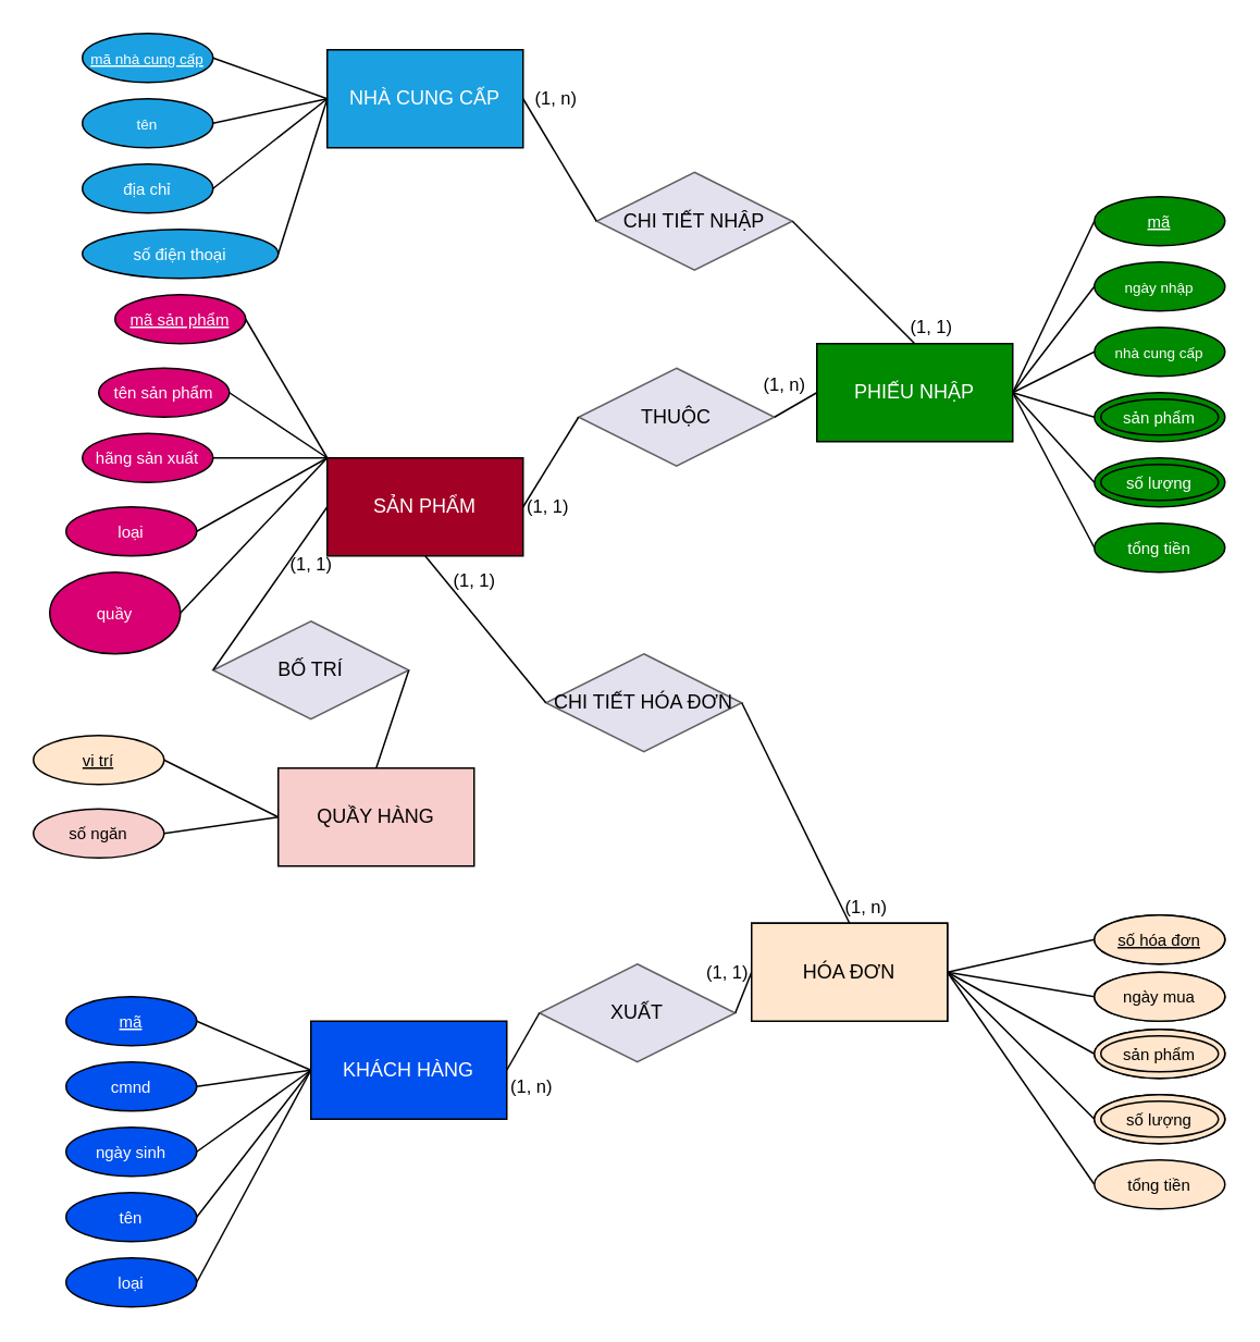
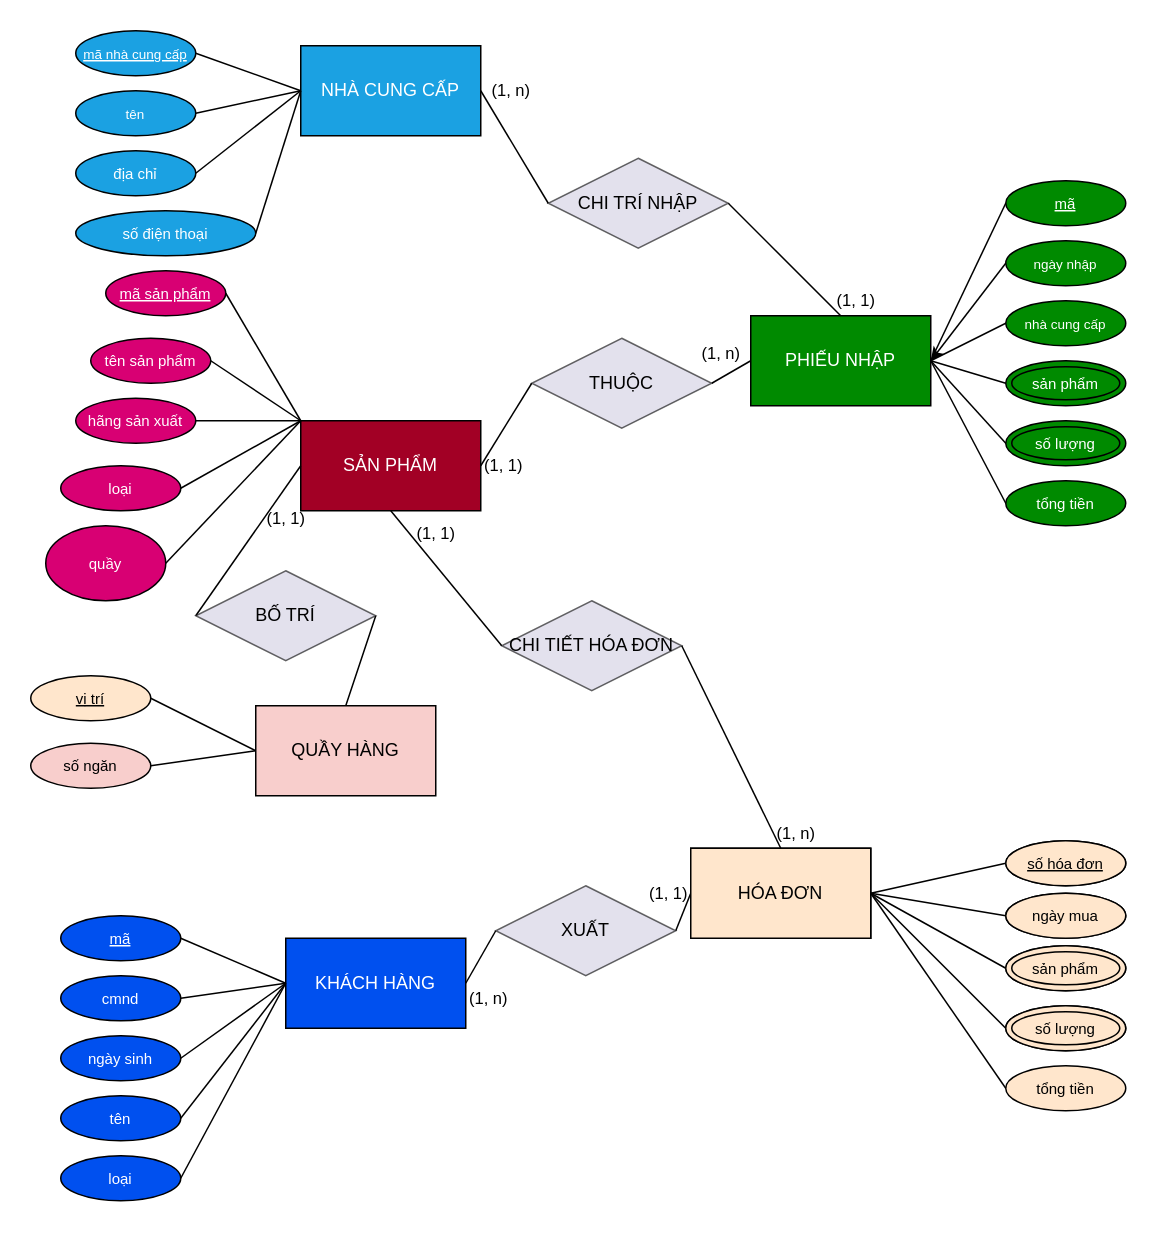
- <mxCell id="77" value="CHI TIẾT NHẬP" style="shape=rhombus;perimeter=rhombusPerimeter;whiteSpace=wrap;html=1;align=center;shadow=0;sketch=0;fillStyle=auto;fontSize=12;strokeColor=#000000;strokeWidth=1;fillColor=#d0cee2;opacity=60;" vertex="1" parent="1"><mxGeometry x="365" y="105" width="120" height="60" as="geometry" /></mxCell>
+ <mxCell id="77" value="CHI TRÍ NHẬP" style="shape=rhombus;perimeter=rhombusPerimeter;whiteSpace=wrap;html=1;align=center;shadow=0;sketch=0;fillStyle=auto;fontSize=12;strokeColor=#000000;strokeWidth=1;fillColor=#d0cee2;opacity=60;" vertex="1" parent="1"><mxGeometry x="365" y="105" width="120" height="60" as="geometry" /></mxCell>
- <mxCell id="33" value="" style="endArrow=none;html=1;rounded=0;exitX=0;exitY=0.5;exitDx=0;exitDy=0;entryX=1;entryY=0.5;entryDx=0;entryDy=0;strokeColor=#000000;" edge="1" parent="1" source="27" target="3"><mxGeometry width="50" height="50" relative="1" as="geometry"><mxPoint x="680" y="145" as="sourcePoint" /><mxPoint x="620" y="240" as="targetPoint" /></mxGeometry></mxCell>
+ <mxCell id="33" value="" style="endArrow=classic;html=1;rounded=0;exitX=0;exitY=0.5;exitDx=0;exitDy=0;entryX=1;entryY=0.5;entryDx=0;entryDy=0;strokeColor=#000000;" edge="1" parent="1" source="27" target="3"><mxGeometry width="50" height="50" relative="1" as="geometry"><mxPoint x="680" y="145" as="sourcePoint" /><mxPoint x="620" y="240" as="targetPoint" /></mxGeometry></mxCell>
